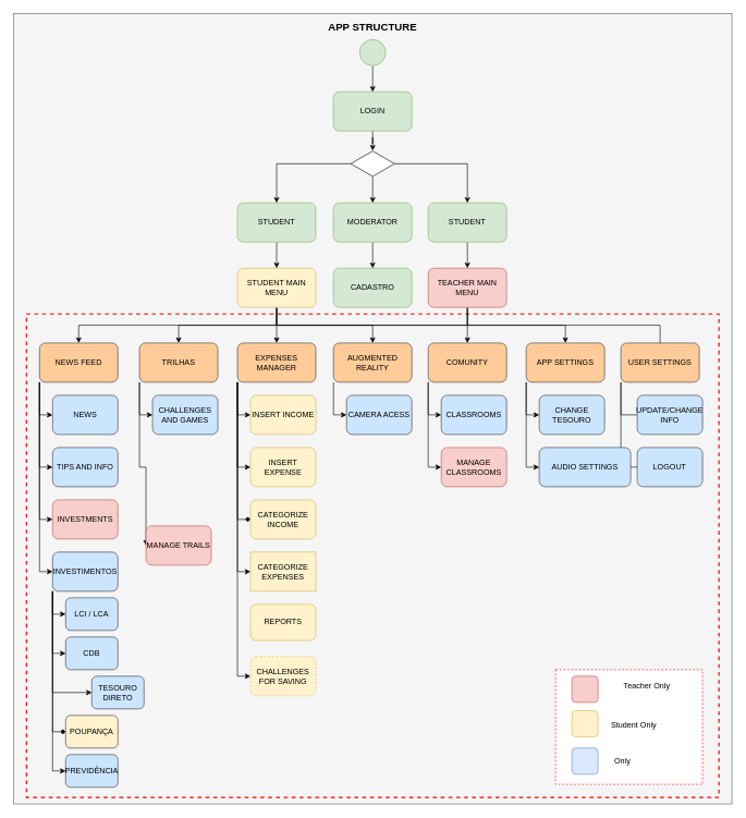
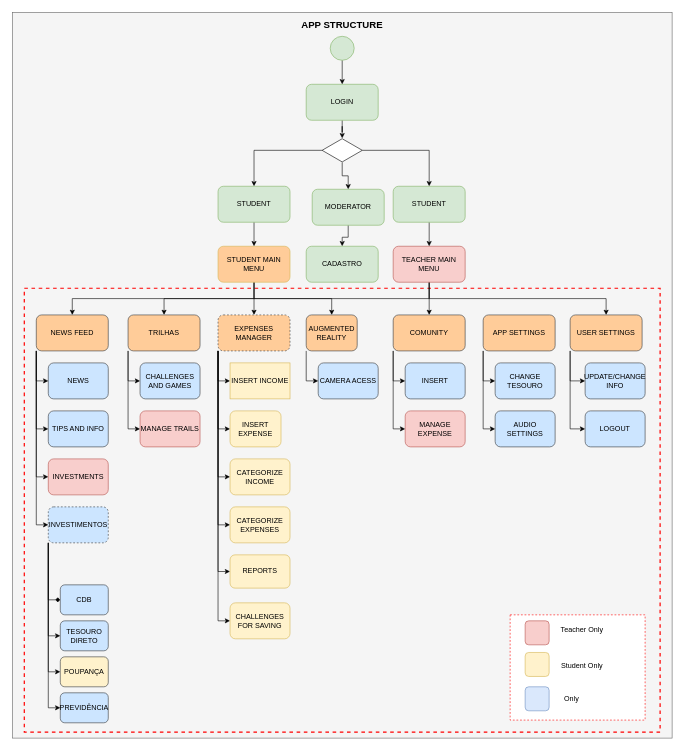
- <mxCell id="89" value="MODERATOR" style="rounded=1;whiteSpace=wrap;html=1;fillColor=#d5e8d4;strokeColor=#82b366;" parent="1" vertex="1"><mxGeometry x="510" y="310" width="120" height="60" as="geometry" /></mxCell>
+ <mxCell id="89" value="MODERATOR" style="rounded=1;whiteSpace=wrap;html=1;fillColor=#d5e8d4;strokeColor=#82b366;" parent="1" vertex="1"><mxGeometry x="520" y="315" width="120" height="60" as="geometry" /></mxCell>
- <mxCell id="11" value="STUDENT MAIN MENU" style="rounded=1;whiteSpace=wrap;html=1;fillColor=#fff2cc;strokeColor=#d6b656;" parent="1" vertex="1"><mxGeometry x="363" y="410" width="120" height="60" as="geometry" /></mxCell>
+ <mxCell id="11" value="STUDENT MAIN MENU" style="rounded=1;whiteSpace=wrap;html=1;fillColor=#ffcc99;strokeColor=#d6b656;" parent="1" vertex="1"><mxGeometry x="363" y="410" width="120" height="60" as="geometry" /></mxCell>
- <mxCell id="7" style="edgeStyle=orthogonalEdgeStyle;rounded=0;orthogonalLoop=1;jettySize=auto;html=1;exitX=0.5;exitY=1;exitDx=0;exitDy=0;entryX=0.5;entryY=0;entryDx=0;entryDy=0;" parent="1" source="11" target="35" edge="1"><mxGeometry relative="1" as="geometry" /></mxCell>
- <mxCell id="73" style="edgeStyle=orthogonalEdgeStyle;rounded=0;orthogonalLoop=1;jettySize=auto;html=1;exitX=0.5;exitY=1;exitDx=0;exitDy=0;entryX=0.5;entryY=0;entryDx=0;entryDy=0;endArrow=none;" parent="1" source="74" target="14" edge="1"><mxGeometry relative="1" as="geometry" /></mxCell>
+ <mxCell id="73" style="edgeStyle=orthogonalEdgeStyle;rounded=0;orthogonalLoop=1;jettySize=auto;html=1;exitX=0.5;exitY=1;exitDx=0;exitDy=0;entryX=0.5;entryY=0;entryDx=0;entryDy=0;" parent="1" source="74" target="14" edge="1"><mxGeometry relative="1" as="geometry" /></mxCell>
- <mxCell id="24" value="EXPENSES MANAGER" style="rounded=1;whiteSpace=wrap;html=1;fillColor=#ffcc99;strokeColor=#36393d;" parent="1" vertex="1"><mxGeometry x="363" y="524.5" width="120" height="60" as="geometry" /></mxCell>
+ <mxCell id="24" value="EXPENSES MANAGER" style="rounded=1;whiteSpace=wrap;html=1;fillColor=#ffcc99;strokeColor=#36393d;dashed=1;" parent="1" vertex="1"><mxGeometry x="363" y="524.5" width="120" height="60" as="geometry" /></mxCell>
- <mxCell id="65" value="AUGMENTED REALITY" style="rounded=1;whiteSpace=wrap;html=1;fillColor=#ffcc99;strokeColor=#36393d;" parent="1" vertex="1"><mxGeometry x="510" y="524.5" width="120" height="60" as="geometry" /></mxCell>
+ <mxCell id="65" value="AUGMENTED REALITY" style="rounded=1;whiteSpace=wrap;html=1;fillColor=#ffcc99;strokeColor=#36393d;" parent="1" vertex="1"><mxGeometry x="510" y="524.5" width="85" height="60" as="geometry" /></mxCell>
- <mxCell id="55" value="INSERT INCOME" style="rounded=1;whiteSpace=wrap;html=1;fillColor=#fff2cc;strokeColor=#d6b656;" parent="1" vertex="1"><mxGeometry x="383" y="604.5" width="100" height="60" as="geometry" /></mxCell>
+ <mxCell id="55" value="INSERT INCOME" style="whiteSpace=wrap;html=1;fillColor=#fff2cc;strokeColor=#d6b656;rounded=0;" parent="1" vertex="1"><mxGeometry x="383" y="604.5" width="100" height="60" as="geometry" /></mxCell>
- <mxCell id="47" value="CLASSROOMS" style="rounded=1;whiteSpace=wrap;html=1;fillColor=#cce5ff;strokeColor=#36393d;" parent="1" vertex="1"><mxGeometry x="675" y="604.5" width="100" height="60" as="geometry" /></mxCell>
+ <mxCell id="47" value="INSERT" style="rounded=1;whiteSpace=wrap;html=1;fillColor=#cce5ff;strokeColor=#36393d;" parent="1" vertex="1"><mxGeometry x="675" y="604.5" width="100" height="60" as="geometry" /></mxCell>
- <mxCell id="12" style="edgeStyle=orthogonalEdgeStyle;rounded=0;orthogonalLoop=1;jettySize=auto;html=1;exitX=0;exitY=1;exitDx=0;exitDy=0;entryX=0;entryY=0.5;entryDx=0;entryDy=0;endArrow=none;" parent="1" source="14" target="61" edge="1"><mxGeometry relative="1" as="geometry" /></mxCell>
+ <mxCell id="12" style="edgeStyle=orthogonalEdgeStyle;rounded=0;orthogonalLoop=1;jettySize=auto;html=1;exitX=0;exitY=1;exitDx=0;exitDy=0;entryX=0;entryY=0.5;entryDx=0;entryDy=0;" parent="1" source="14" target="61" edge="1"><mxGeometry relative="1" as="geometry" /></mxCell>
- <mxCell id="60" value="INSERT EXPENSE" style="rounded=1;whiteSpace=wrap;html=1;fillColor=#fff2cc;strokeColor=#d6b656;" parent="1" vertex="1"><mxGeometry x="383" y="684.5" width="100" height="60" as="geometry" /></mxCell>
+ <mxCell id="60" value="INSERT EXPENSE" style="rounded=1;whiteSpace=wrap;html=1;fillColor=#fff2cc;strokeColor=#d6b656;" parent="1" vertex="1"><mxGeometry x="383" y="684.5" width="85" height="60" as="geometry" /></mxCell>
- <mxCell id="75" value="MANAGE CLASSROOMS" style="rounded=1;whiteSpace=wrap;html=1;fillColor=#f8cecc;strokeColor=#b85450;" parent="1" vertex="1"><mxGeometry x="675" y="684.5" width="100" height="60" as="geometry" /></mxCell>
+ <mxCell id="75" value="MANAGE EXPENSE" style="rounded=1;whiteSpace=wrap;html=1;fillColor=#f8cecc;strokeColor=#b85450;" parent="1" vertex="1"><mxGeometry x="675" y="684.5" width="100" height="60" as="geometry" /></mxCell>
- <mxCell id="62" value="AUDIO SETTINGS" style="rounded=1;whiteSpace=wrap;html=1;fillColor=#cce5ff;strokeColor=#36393d;" parent="1" vertex="1"><mxGeometry x="825" y="684.5" width="140" height="60" as="geometry" /></mxCell>
+ <mxCell id="62" value="AUDIO SETTINGS" style="rounded=1;whiteSpace=wrap;html=1;fillColor=#cce5ff;strokeColor=#36393d;" parent="1" vertex="1"><mxGeometry x="825" y="684.5" width="100" height="60" as="geometry" /></mxCell>
- <mxCell id="13" style="edgeStyle=orthogonalEdgeStyle;rounded=0;orthogonalLoop=1;jettySize=auto;html=1;exitX=0;exitY=1;exitDx=0;exitDy=0;entryX=0;entryY=0.5;entryDx=0;entryDy=0;endArrow=none;" parent="1" source="14" target="49" edge="1"><mxGeometry relative="1" as="geometry" /></mxCell>
+ <mxCell id="13" style="edgeStyle=orthogonalEdgeStyle;rounded=0;orthogonalLoop=1;jettySize=auto;html=1;exitX=0;exitY=1;exitDx=0;exitDy=0;entryX=0;entryY=0.5;entryDx=0;entryDy=0;" parent="1" source="14" target="49" edge="1"><mxGeometry relative="1" as="geometry" /></mxCell>
- <mxCell id="20" style="edgeStyle=orthogonalEdgeStyle;rounded=0;orthogonalLoop=1;jettySize=auto;html=1;exitX=0;exitY=1;exitDx=0;exitDy=0;entryX=0;entryY=0.5;entryDx=0;entryDy=0;endArrow=diamond;" parent="1" source="24" target="59" edge="1"><mxGeometry relative="1" as="geometry" /></mxCell>
+ <mxCell id="20" style="edgeStyle=orthogonalEdgeStyle;rounded=0;orthogonalLoop=1;jettySize=auto;html=1;exitX=0;exitY=1;exitDx=0;exitDy=0;entryX=0;entryY=0.5;entryDx=0;entryDy=0;" parent="1" source="24" target="59" edge="1"><mxGeometry relative="1" as="geometry" /></mxCell>
- <mxCell id="76" value="MANAGE TRAILS" style="rounded=1;whiteSpace=wrap;html=1;fillColor=#f8cecc;strokeColor=#b85450;" parent="1" vertex="1"><mxGeometry x="223" y="804.5" width="100" height="60" as="geometry" /></mxCell>
+ <mxCell id="76" value="MANAGE TRAILS" style="rounded=1;whiteSpace=wrap;html=1;fillColor=#f8cecc;strokeColor=#b85450;" parent="1" vertex="1"><mxGeometry x="233" y="684.5" width="100" height="60" as="geometry" /></mxCell>
- <mxCell id="43" value="INVESTIMENTOS" style="rounded=1;whiteSpace=wrap;html=1;fillColor=#cce5ff;strokeColor=#36393d;" parent="1" vertex="1"><mxGeometry x="80" y="844.5" width="100" height="60" as="geometry" /></mxCell>
+ <mxCell id="43" value="INVESTIMENTOS" style="rounded=1;whiteSpace=wrap;html=1;fillColor=#cce5ff;strokeColor=#36393d;dashed=1;" parent="1" vertex="1"><mxGeometry x="80" y="844.5" width="100" height="60" as="geometry" /></mxCell>
- <mxCell id="58" value="CATEGORIZE EXPENSES" style="whiteSpace=wrap;html=1;fillColor=#fff2cc;strokeColor=#d6b656;rounded=0;" parent="1" vertex="1"><mxGeometry x="383" y="844.5" width="100" height="60" as="geometry" /></mxCell>
+ <mxCell id="58" value="CATEGORIZE EXPENSES" style="rounded=1;whiteSpace=wrap;html=1;fillColor=#fff2cc;strokeColor=#d6b656;" parent="1" vertex="1"><mxGeometry x="383" y="844.5" width="100" height="60" as="geometry" /></mxCell>
- <mxCell id="38" style="edgeStyle=orthogonalEdgeStyle;rounded=0;orthogonalLoop=1;jettySize=auto;html=1;exitX=0;exitY=1;exitDx=0;exitDy=0;entryX=0;entryY=0.5;entryDx=0;entryDy=0;" parent="1" source="43" target="45" edge="1"><mxGeometry relative="1" as="geometry" /></mxCell>
- <mxCell id="45" value="LCI / LCA" style="rounded=1;whiteSpace=wrap;html=1;fillColor=#cce5ff;strokeColor=#36393d;" parent="1" vertex="1"><mxGeometry x="100" y="914.5" width="80" height="50" as="geometry" /></mxCell>
+ <mxCell id="22" style="edgeStyle=orthogonalEdgeStyle;rounded=0;orthogonalLoop=1;jettySize=auto;html=1;exitX=0;exitY=1;exitDx=0;exitDy=0;entryX=0;entryY=0.5;entryDx=0;entryDy=0;" parent="1" source="24" target="57" edge="1"><mxGeometry relative="1" as="geometry" /></mxCell>
- <mxCell id="39" style="edgeStyle=orthogonalEdgeStyle;rounded=0;orthogonalLoop=1;jettySize=auto;html=1;exitX=0;exitY=1;exitDx=0;exitDy=0;entryX=0;entryY=0.5;entryDx=0;entryDy=0;" parent="1" source="43" target="46" edge="1"><mxGeometry relative="1" as="geometry" /></mxCell>
+ <mxCell id="39" style="edgeStyle=orthogonalEdgeStyle;rounded=0;orthogonalLoop=1;jettySize=auto;html=1;exitX=0;exitY=1;exitDx=0;exitDy=0;entryX=0;entryY=0.5;entryDx=0;entryDy=0;endArrow=diamond;" parent="1" source="43" target="46" edge="1"><mxGeometry relative="1" as="geometry" /></mxCell>
- <mxCell id="56" value="CHALLENGES FOR SAVING" style="rounded=1;whiteSpace=wrap;html=1;fillColor=#fff2cc;strokeColor=#d6b656;dashed=1;" parent="1" vertex="1"><mxGeometry x="383" y="1004.5" width="100" height="60" as="geometry" /></mxCell>
+ <mxCell id="56" value="CHALLENGES FOR SAVING" style="rounded=1;whiteSpace=wrap;html=1;fillColor=#fff2cc;strokeColor=#d6b656;" parent="1" vertex="1"><mxGeometry x="383" y="1004.5" width="100" height="60" as="geometry" /></mxCell>
- <mxCell id="80" value="Teacher Only" style="text;html=1;align=center;verticalAlign=middle;whiteSpace=wrap;rounded=0;" parent="1" vertex="1"><mxGeometry x="935" y="1034.5" width="110" height="30" as="geometry" /></mxCell>
+ <mxCell id="80" value="Teacher Only" style="text;html=1;align=center;verticalAlign=middle;whiteSpace=wrap;rounded=0;" parent="1" vertex="1"><mxGeometry x="915" y="1034.5" width="110" height="30" as="geometry" /></mxCell>
- <mxCell id="48" value="TESOURO DIRETO" style="rounded=1;whiteSpace=wrap;html=1;fillColor=#cce5ff;strokeColor=#36393d;" parent="1" vertex="1"><mxGeometry x="140" y="1034.5" width="80" height="50" as="geometry" /></mxCell>
+ <mxCell id="48" value="TESOURO DIRETO" style="rounded=1;whiteSpace=wrap;html=1;fillColor=#cce5ff;strokeColor=#36393d;" parent="1" vertex="1"><mxGeometry x="100" y="1034.5" width="80" height="50" as="geometry" /></mxCell>
- <mxCell id="41" style="edgeStyle=orthogonalEdgeStyle;rounded=0;orthogonalLoop=1;jettySize=auto;html=1;exitX=0;exitY=1;exitDx=0;exitDy=0;entryX=0;entryY=0.5;entryDx=0;entryDy=0;endArrow=diamond;" parent="1" source="43" target="44" edge="1"><mxGeometry relative="1" as="geometry" /></mxCell>
+ <mxCell id="41" style="edgeStyle=orthogonalEdgeStyle;rounded=0;orthogonalLoop=1;jettySize=auto;html=1;exitX=0;exitY=1;exitDx=0;exitDy=0;entryX=0;entryY=0.5;entryDx=0;entryDy=0;" parent="1" source="43" target="44" edge="1"><mxGeometry relative="1" as="geometry" /></mxCell>
